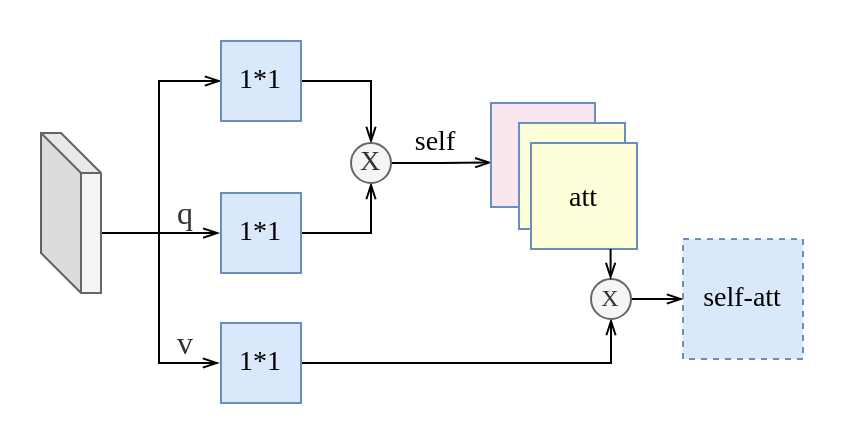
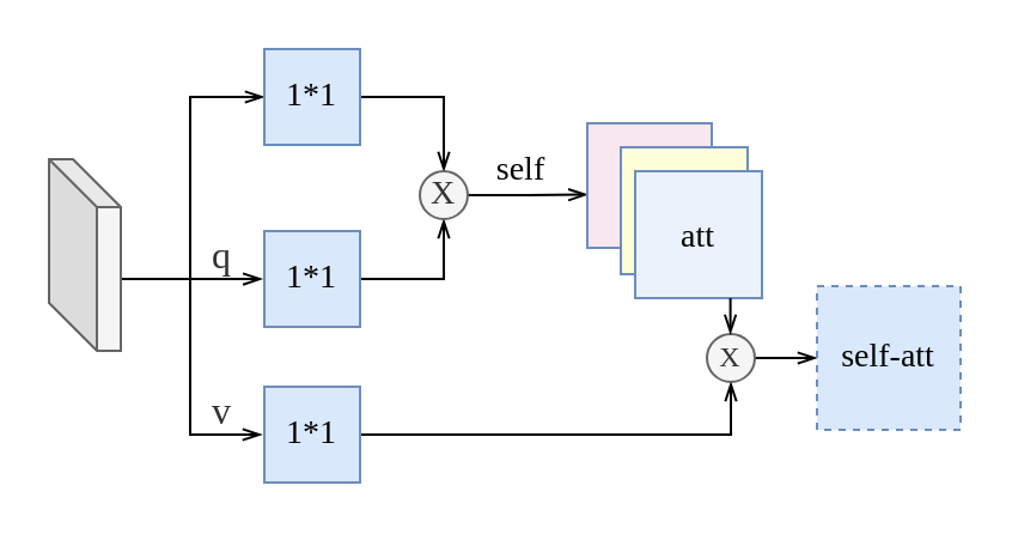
- <mxCell id="18" value="&lt;span style=&quot;font-size: 14px&quot;&gt;&lt;font face=&quot;Times New Roman&quot; style=&quot;font-size: 14px&quot;&gt;att&lt;/font&gt;&lt;/span&gt;" style="whiteSpace=wrap;html=1;aspect=fixed;fillColor=#feffd9;strokeColor=#6c8ebf;" parent="1" vertex="1"><mxGeometry x="265" y="71" width="53" height="53" as="geometry" /></mxCell>
+ <mxCell id="18" value="&lt;span style=&quot;font-size: 14px&quot;&gt;&lt;font face=&quot;Times New Roman&quot; style=&quot;font-size: 14px&quot;&gt;att&lt;/font&gt;&lt;/span&gt;" style="whiteSpace=wrap;html=1;aspect=fixed;fillColor=#EAF3FC;strokeColor=#6c8ebf;" parent="1" vertex="1"><mxGeometry x="265" y="71" width="53" height="53" as="geometry" /></mxCell>
